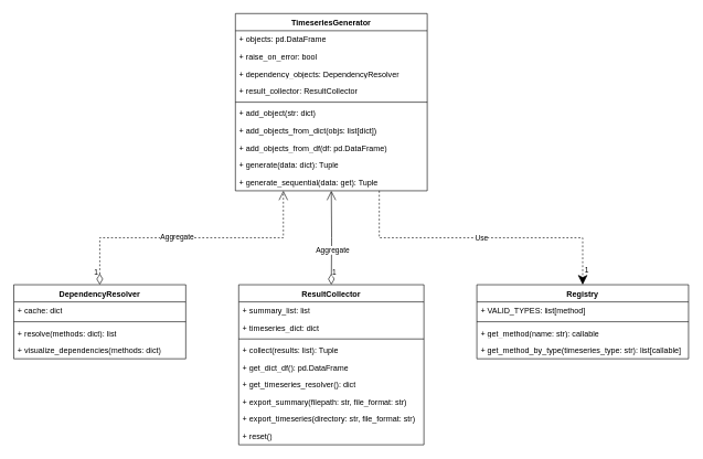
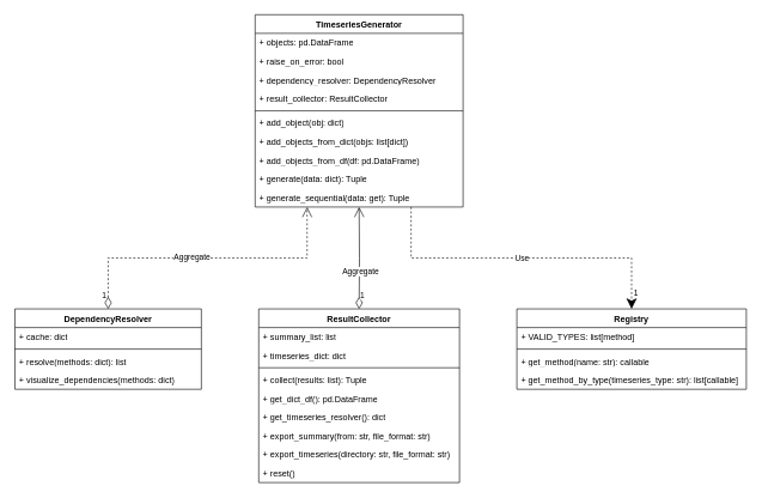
- <mxCell id="5" value="+ dependency_objects: DependencyResolver" style="text;strokeColor=none;fillColor=none;align=left;verticalAlign=top;spacingLeft=4;spacingRight=4;overflow=hidden;rotatable=0;points=[[0,0.5],[1,0.5]];portConstraint=eastwest;whiteSpace=wrap;html=1;" parent="2" vertex="1"><mxGeometry y="78" width="290" height="26" as="geometry" /></mxCell>
+ <mxCell id="5" value="+ dependency_resolver: DependencyResolver" style="text;strokeColor=none;fillColor=none;align=left;verticalAlign=top;spacingLeft=4;spacingRight=4;overflow=hidden;rotatable=0;points=[[0,0.5],[1,0.5]];portConstraint=eastwest;whiteSpace=wrap;html=1;" parent="2" vertex="1"><mxGeometry y="78" width="290" height="26" as="geometry" /></mxCell>
- <mxCell id="8" value="+ add_object(str: dict)" style="text;strokeColor=none;fillColor=none;align=left;verticalAlign=top;spacingLeft=4;spacingRight=4;overflow=hidden;rotatable=0;points=[[0,0.5],[1,0.5]];portConstraint=eastwest;whiteSpace=wrap;html=1;" parent="2" vertex="1"><mxGeometry y="138" width="290" height="26" as="geometry" /></mxCell>
+ <mxCell id="8" value="+ add_object(obj: dict)" style="text;strokeColor=none;fillColor=none;align=left;verticalAlign=top;spacingLeft=4;spacingRight=4;overflow=hidden;rotatable=0;points=[[0,0.5],[1,0.5]];portConstraint=eastwest;whiteSpace=wrap;html=1;" parent="2" vertex="1"><mxGeometry y="138" width="290" height="26" as="geometry" /></mxCell>
- <mxCell id="25" value="+ export_summary(filepath: str, file_format: str)" style="text;strokeColor=none;fillColor=none;align=left;verticalAlign=top;spacingLeft=4;spacingRight=4;overflow=hidden;rotatable=0;points=[[0,0.5],[1,0.5]];portConstraint=eastwest;whiteSpace=wrap;html=1;" parent="18" vertex="1"><mxGeometry y="164" width="280" height="26" as="geometry" /></mxCell>
+ <mxCell id="25" value="+ export_summary(from: str, file_format: str)" style="text;strokeColor=none;fillColor=none;align=left;verticalAlign=top;spacingLeft=4;spacingRight=4;overflow=hidden;rotatable=0;points=[[0,0.5],[1,0.5]];portConstraint=eastwest;whiteSpace=wrap;html=1;" parent="18" vertex="1"><mxGeometry y="164" width="280" height="26" as="geometry" /></mxCell>
